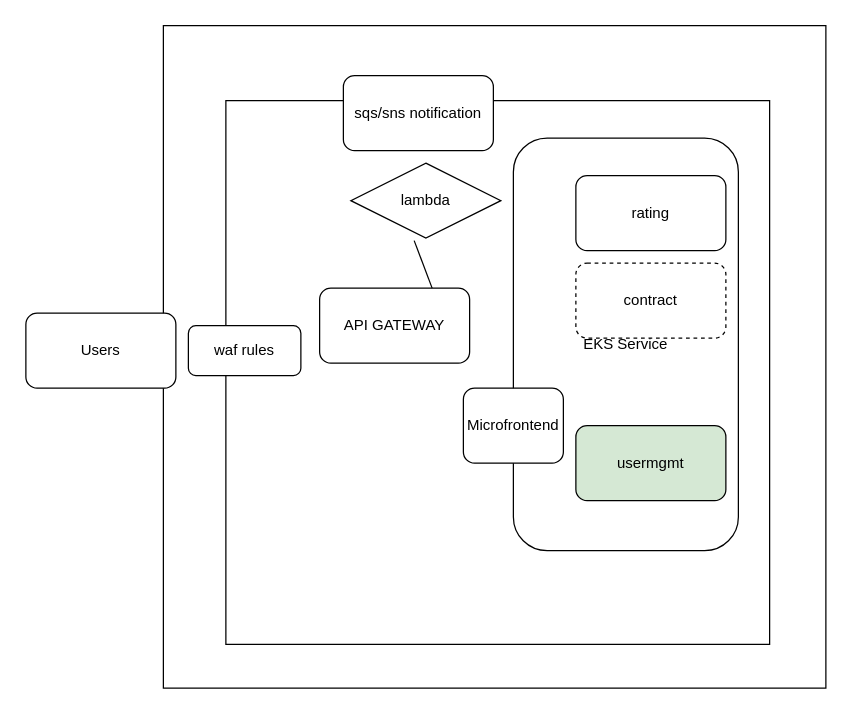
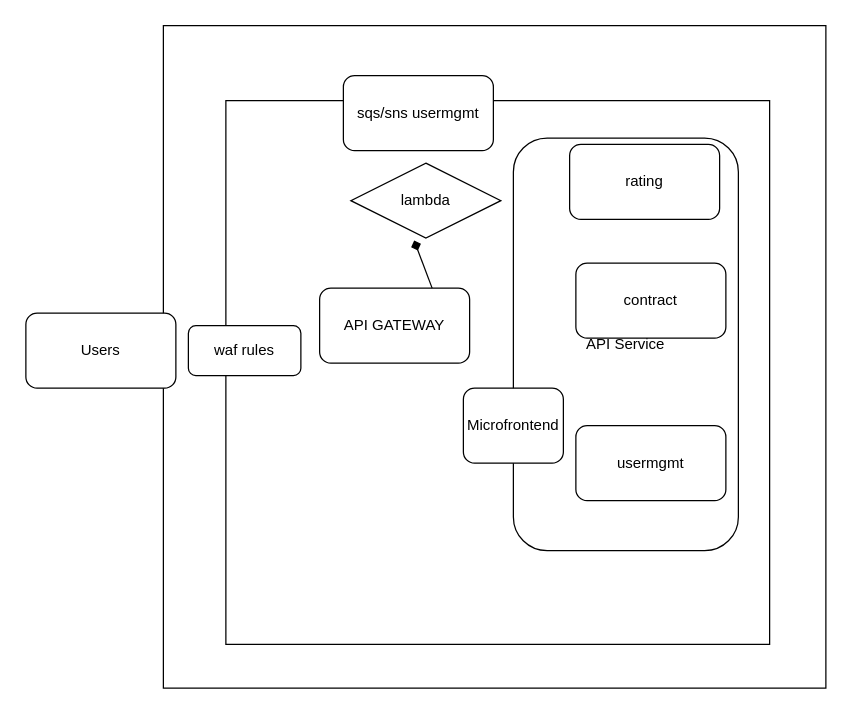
- <mxCell id="13" value="sqs/sns notification" style="rounded=1;whiteSpace=wrap;html=1;" vertex="1" parent="1"><mxGeometry x="274" y="60" width="120" height="60" as="geometry" /></mxCell>
+ <mxCell id="13" value="sqs/sns usermgmt" style="rounded=1;whiteSpace=wrap;html=1;" vertex="1" parent="1"><mxGeometry x="274" y="60" width="120" height="60" as="geometry" /></mxCell>
- <mxCell id="9" value="rating" style="rounded=1;whiteSpace=wrap;html=1;" vertex="1" parent="1"><mxGeometry x="460" y="140" width="120" height="60" as="geometry" /></mxCell>
+ <mxCell id="9" value="rating" style="rounded=1;whiteSpace=wrap;html=1;" vertex="1" parent="1"><mxGeometry x="455" y="115" width="120" height="60" as="geometry" /></mxCell>
- <mxCell id="14" value="" style="endArrow=none;html=1;rounded=0;entryX=0.422;entryY=1.033;entryDx=0;entryDy=0;entryPerimeter=0;exitX=0.75;exitY=0;exitDx=0;exitDy=0;" edge="1" parent="1" source="5" target="12"><mxGeometry width="50" height="50" relative="1" as="geometry"><mxPoint x="300" y="260" as="sourcePoint" /><mxPoint x="350" y="210" as="targetPoint" /></mxGeometry></mxCell>
+ <mxCell id="14" value="" style="endArrow=diamond;html=1;rounded=0;entryX=0.422;entryY=1.033;entryDx=0;entryDy=0;entryPerimeter=0;exitX=0.75;exitY=0;exitDx=0;exitDy=0;" edge="1" parent="1" source="5" target="12"><mxGeometry width="50" height="50" relative="1" as="geometry"><mxPoint x="300" y="260" as="sourcePoint" /><mxPoint x="350" y="210" as="targetPoint" /></mxGeometry></mxCell>
- <mxCell id="11" value="contract" style="rounded=1;whiteSpace=wrap;html=1;dashed=1;" vertex="1" parent="1"><mxGeometry x="460" y="210" width="120" height="60" as="geometry" /></mxCell>
+ <mxCell id="11" value="contract" style="rounded=1;whiteSpace=wrap;html=1;" vertex="1" parent="1"><mxGeometry x="460" y="210" width="120" height="60" as="geometry" /></mxCell>
- <mxCell id="6" value="EKS Service" style="rounded=1;whiteSpace=wrap;html=1;" vertex="1" parent="1"><mxGeometry x="410" y="110" width="180" height="330" as="geometry" /></mxCell>
+ <mxCell id="6" value="API Service" style="rounded=1;whiteSpace=wrap;html=1;" vertex="1" parent="1"><mxGeometry x="410" y="110" width="180" height="330" as="geometry" /></mxCell>
- <mxCell id="10" value="usermgmt" style="rounded=1;whiteSpace=wrap;html=1;fillColor=#d5e8d4;" vertex="1" parent="1"><mxGeometry x="460" y="340" width="120" height="60" as="geometry" /></mxCell>
+ <mxCell id="10" value="usermgmt" style="rounded=1;whiteSpace=wrap;html=1;" vertex="1" parent="1"><mxGeometry x="460" y="340" width="120" height="60" as="geometry" /></mxCell>
